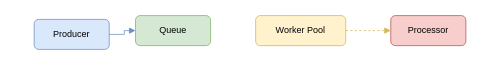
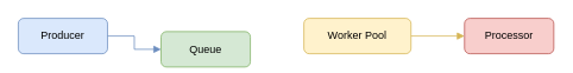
- <mxCell id="3" value="Queue" style="rounded=1;whiteSpace=wrap;html=1;fillColor=#d5e8d4;strokeColor=#82b366;" vertex="1" parent="1"><mxGeometry x="180" y="20" width="100" height="40" as="geometry" /></mxCell>
+ <mxCell id="3" value="Queue" style="rounded=1;whiteSpace=wrap;html=1;fillColor=#d5e8d4;strokeColor=#82b366;" vertex="1" parent="1"><mxGeometry x="180" y="35" width="100" height="40" as="geometry" /></mxCell>
- <mxCell id="7" style="edgeStyle=orthogonalEdgeStyle;rounded=0;orthogonalLoop=1;jettySize=auto;html=1;endArrow=block;endFill=1;strokeColor=#d6b656;dashed=1;" edge="1" parent="1" source="4" target="5"><mxGeometry relative="1" as="geometry" /></mxCell>
+ <mxCell id="7" style="edgeStyle=orthogonalEdgeStyle;rounded=0;orthogonalLoop=1;jettySize=auto;html=1;endArrow=block;endFill=1;strokeColor=#d6b656;" edge="1" parent="1" source="4" target="5"><mxGeometry relative="1" as="geometry" /></mxCell>
- <mxCell id="2" value="Producer" style="rounded=1;whiteSpace=wrap;html=1;fillColor=#dae8fc;strokeColor=#6c8ebf;" vertex="1" parent="1"><mxGeometry x="45" y="25" width="100" height="40" as="geometry" /></mxCell>
+ <mxCell id="2" value="Producer" style="rounded=1;whiteSpace=wrap;html=1;fillColor=#dae8fc;strokeColor=#6c8ebf;" vertex="1" parent="1"><mxGeometry x="20" y="20" width="100" height="40" as="geometry" /></mxCell>
